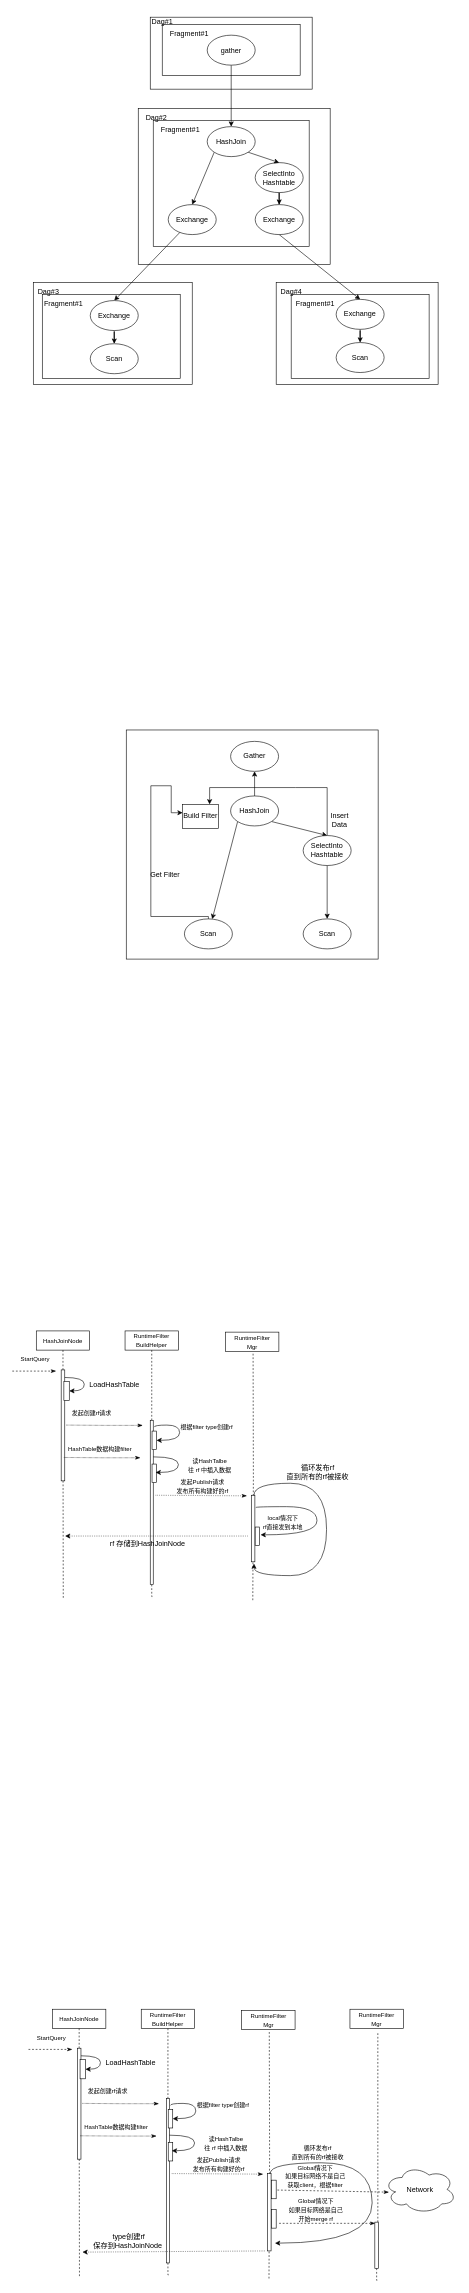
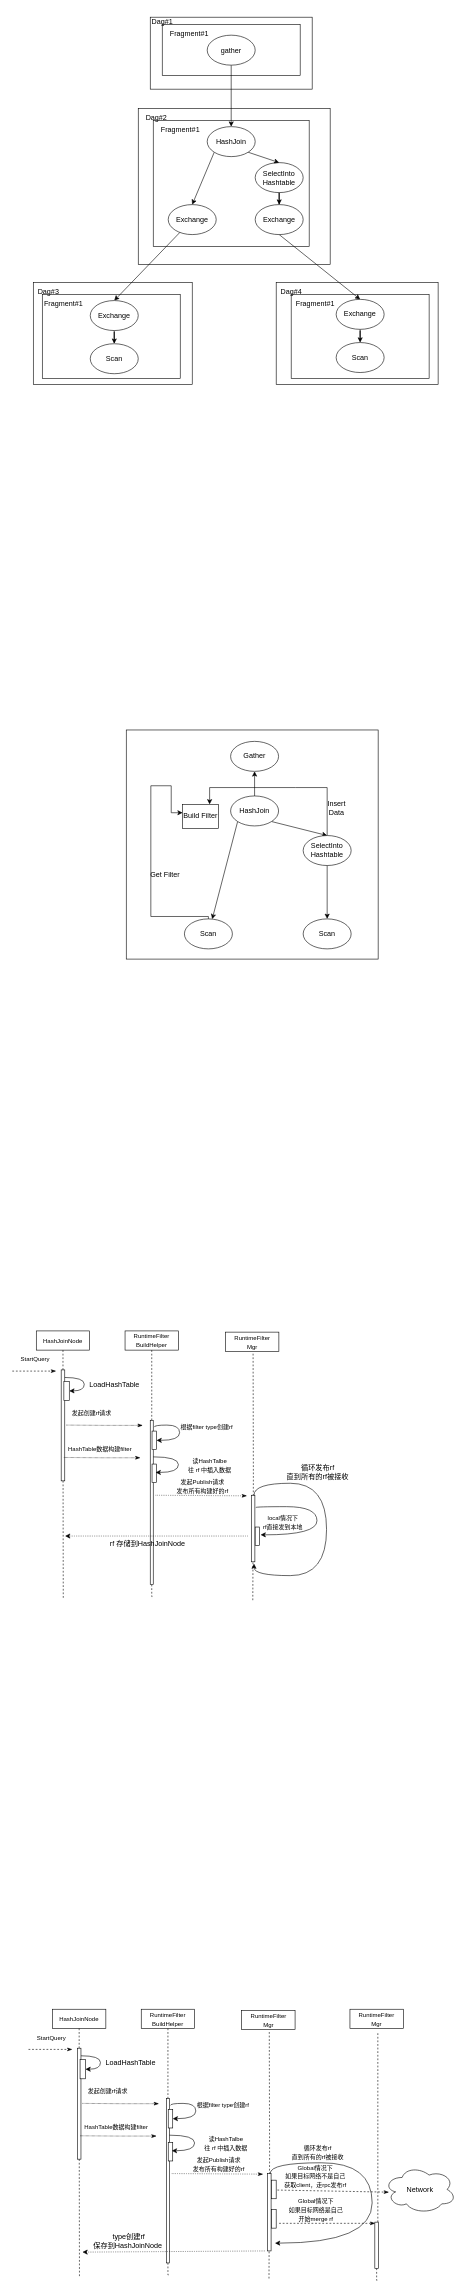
- <mxCell id="48" value="Insert Data" style="text;html=1;strokeColor=none;fillColor=none;align=center;verticalAlign=middle;whiteSpace=wrap;rounded=0;" vertex="1" parent="1"><mxGeometry x="536" y="1351" width="60" height="30" as="geometry" /></mxCell>
+ <mxCell id="48" value="Insert Data" style="text;html=1;strokeColor=none;fillColor=none;align=center;verticalAlign=middle;whiteSpace=wrap;rounded=0;" vertex="1" parent="1"><mxGeometry x="531" y="1331" width="60" height="30" as="geometry" /></mxCell>
- <mxCell id="120" value="&lt;font style=&quot;font-size: 10px;&quot;&gt;Global情况下&lt;br style=&quot;border-color: var(--border-color);&quot;&gt;如果目标网络不是自己&lt;br style=&quot;border-color: var(--border-color);&quot;&gt;获取client，根据filter&lt;/font&gt;" style="text;html=1;align=center;verticalAlign=middle;resizable=0;points=[];autosize=1;strokeColor=none;fillColor=none;" vertex="1" parent="1"><mxGeometry x="464" y="3599" width="121" height="55" as="geometry" /></mxCell>
+ <mxCell id="120" value="&lt;font style=&quot;font-size: 10px;&quot;&gt;Global情况下&lt;br style=&quot;border-color: var(--border-color);&quot;&gt;如果目标网络不是自己&lt;br style=&quot;border-color: var(--border-color);&quot;&gt;获取client，走rpc发布rf&lt;/font&gt;" style="text;html=1;align=center;verticalAlign=middle;resizable=0;points=[];autosize=1;strokeColor=none;fillColor=none;" vertex="1" parent="1"><mxGeometry x="464" y="3599" width="121" height="55" as="geometry" /></mxCell>
